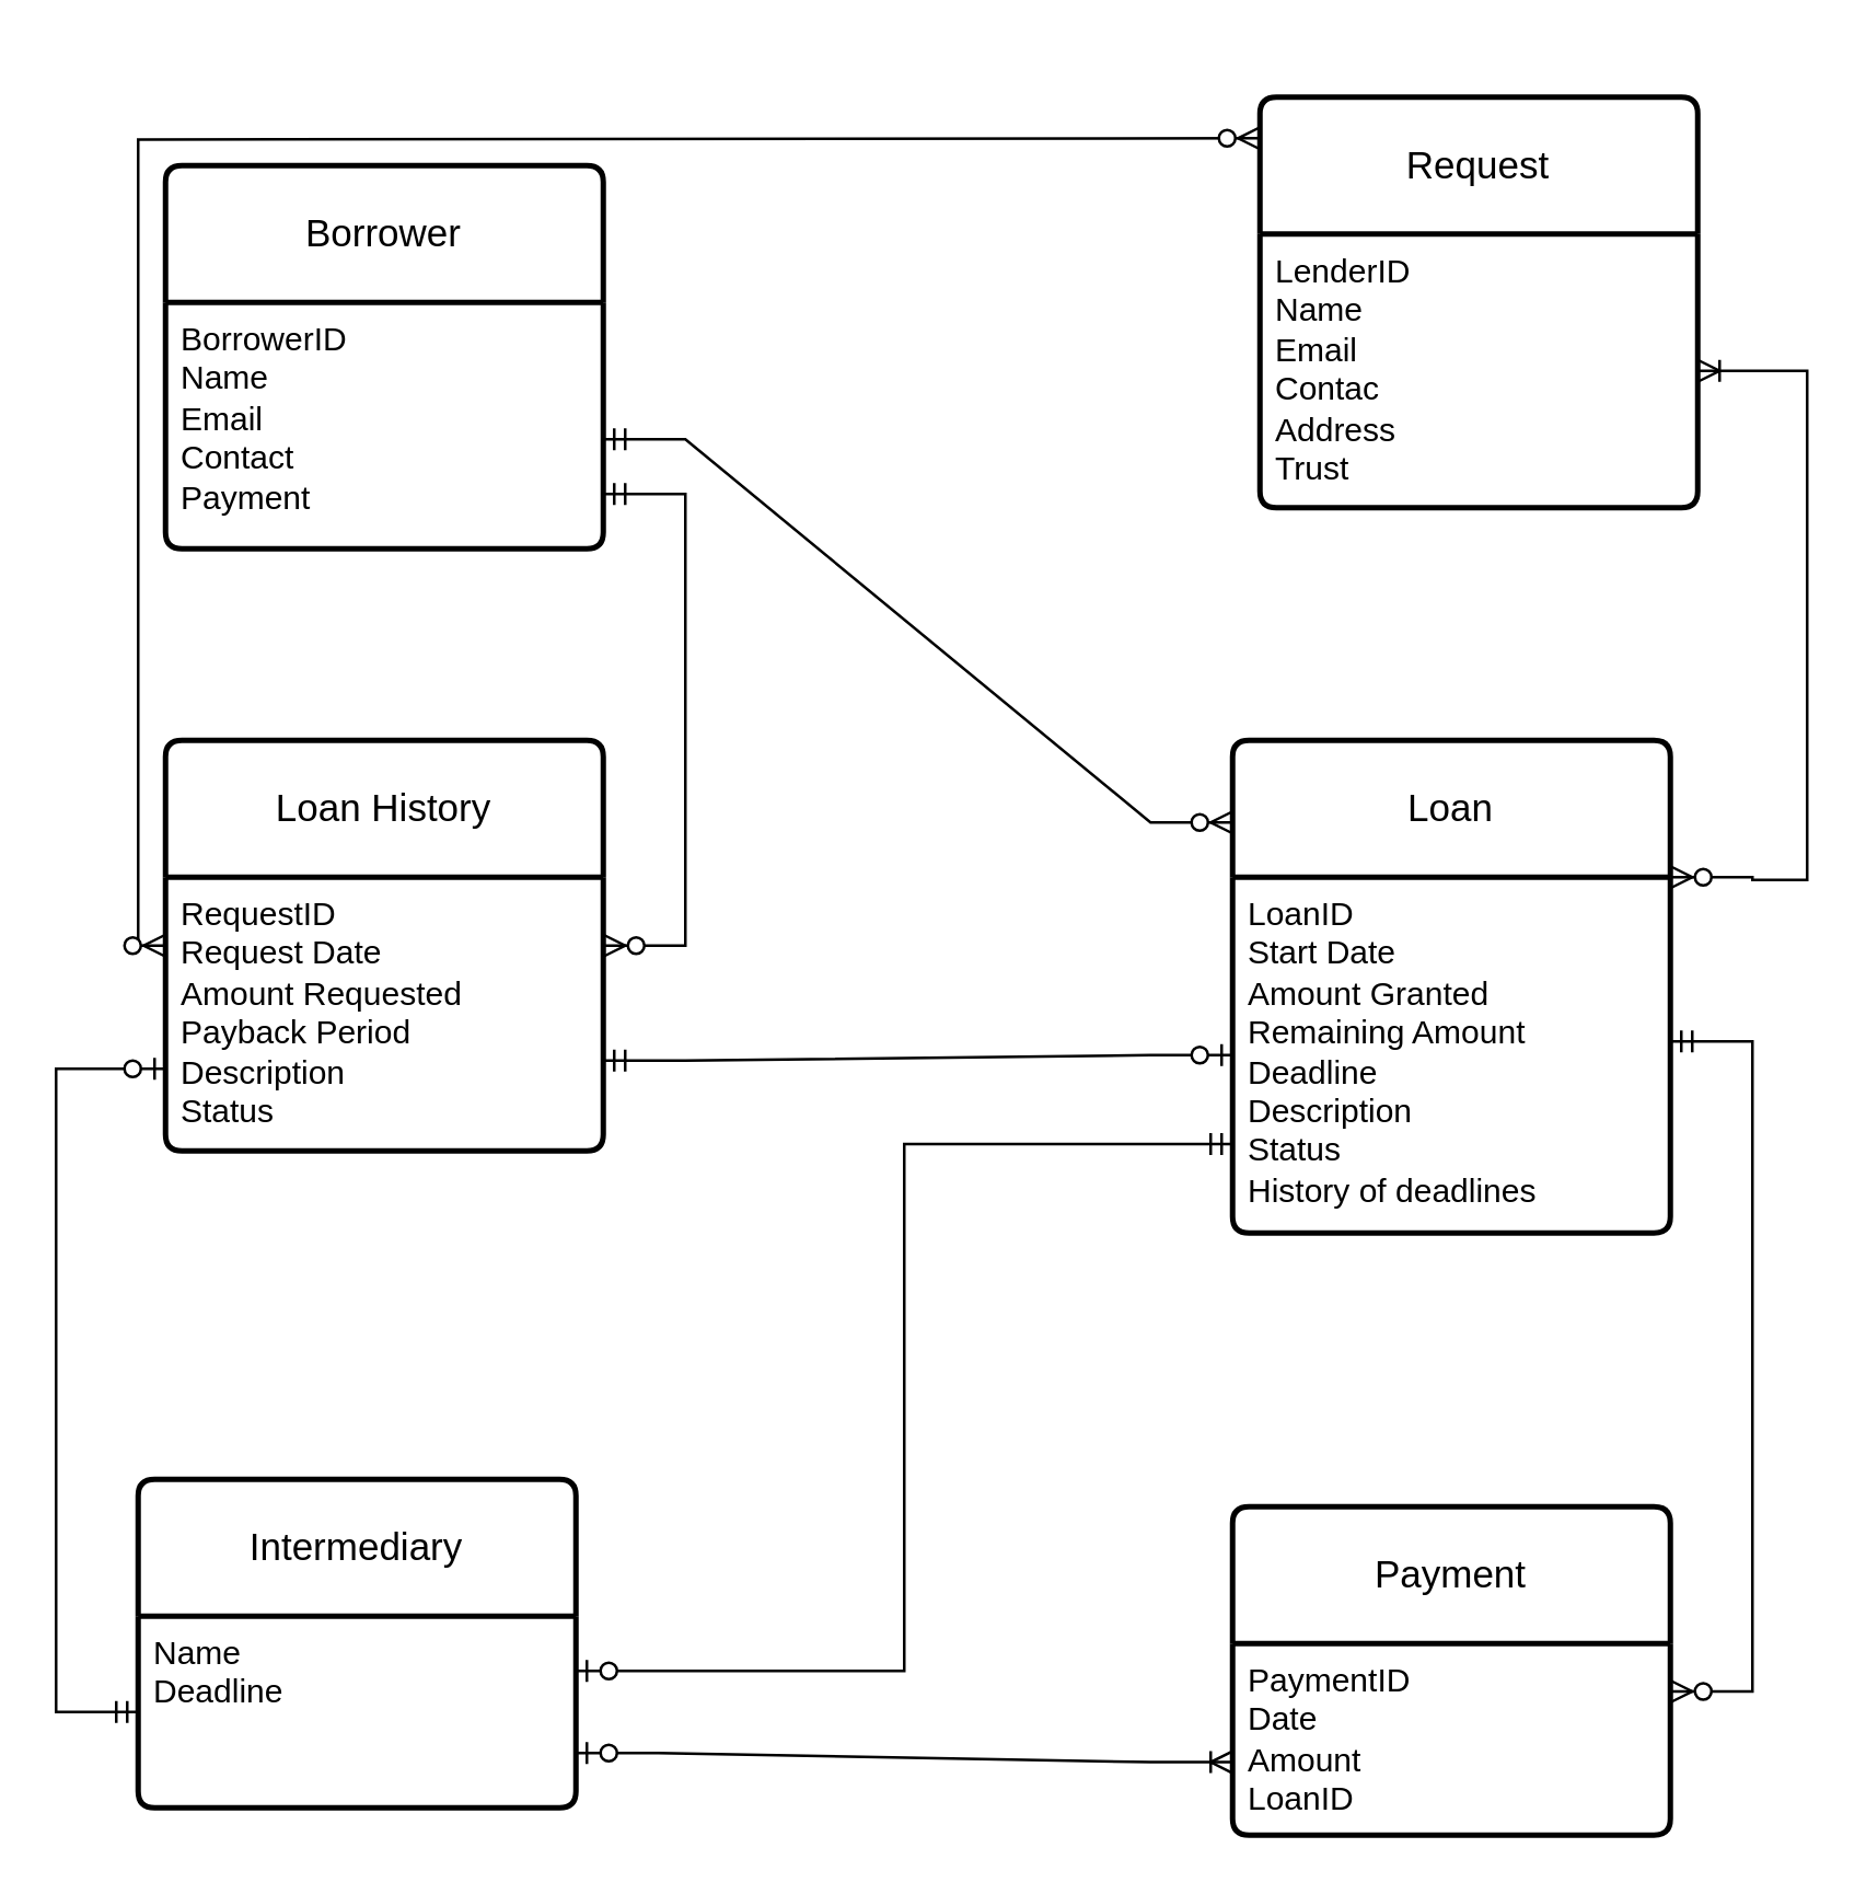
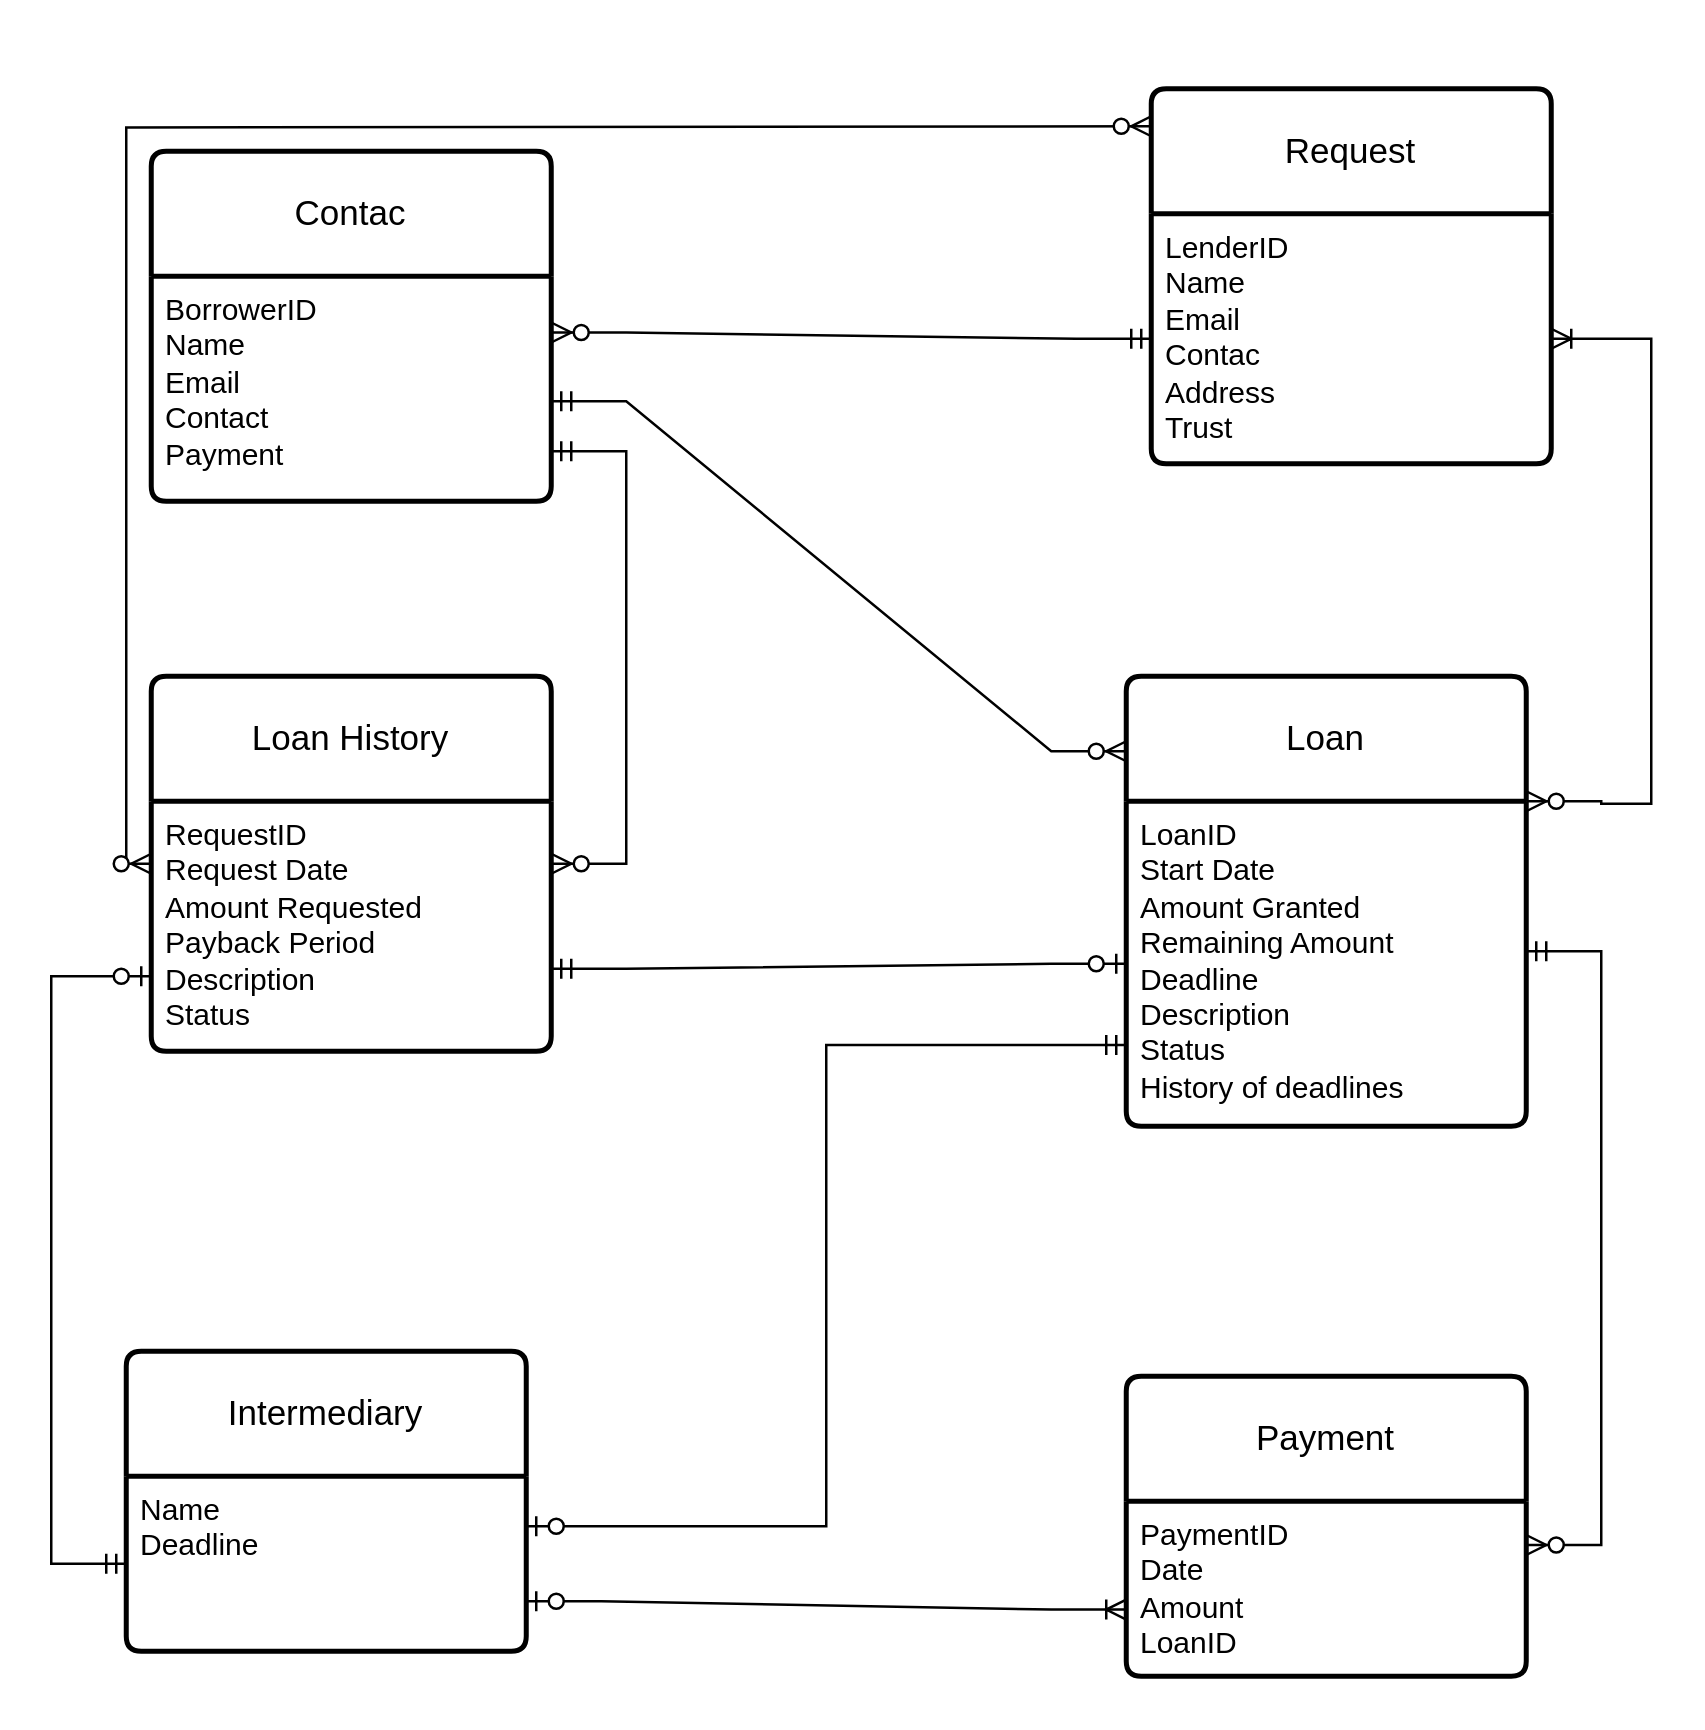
- <mxCell id="2" value="Borrower" style="swimlane;childLayout=stackLayout;horizontal=1;startSize=50;horizontalStack=0;rounded=1;fontSize=14;fontStyle=0;strokeWidth=2;resizeParent=0;resizeLast=1;shadow=0;dashed=0;align=center;arcSize=4;whiteSpace=wrap;html=1;" parent="1" vertex="1"><mxGeometry x="60" y="60" width="160" height="140" as="geometry" /></mxCell>
+ <mxCell id="2" value="Contac" style="swimlane;childLayout=stackLayout;horizontal=1;startSize=50;horizontalStack=0;rounded=1;fontSize=14;fontStyle=0;strokeWidth=2;resizeParent=0;resizeLast=1;shadow=0;dashed=0;align=center;arcSize=4;whiteSpace=wrap;html=1;" parent="1" vertex="1"><mxGeometry x="60" y="60" width="160" height="140" as="geometry" /></mxCell>
+ <mxCell id="14" value="" style="edgeStyle=entityRelationEdgeStyle;fontSize=12;html=1;endArrow=ERzeroToMany;startArrow=ERmandOne;rounded=0;entryX=1;entryY=0.25;entryDx=0;entryDy=0;exitX=0;exitY=0.5;exitDx=0;exitDy=0;" parent="1" source="5" target="3" edge="1"><mxGeometry width="100" height="100" relative="1" as="geometry"><mxPoint x="220" y="140" as="sourcePoint" /><mxPoint x="320" y="40" as="targetPoint" /><Array as="points"><mxPoint x="320" y="60" /><mxPoint x="360" y="80" /></Array></mxGeometry></mxCell>
